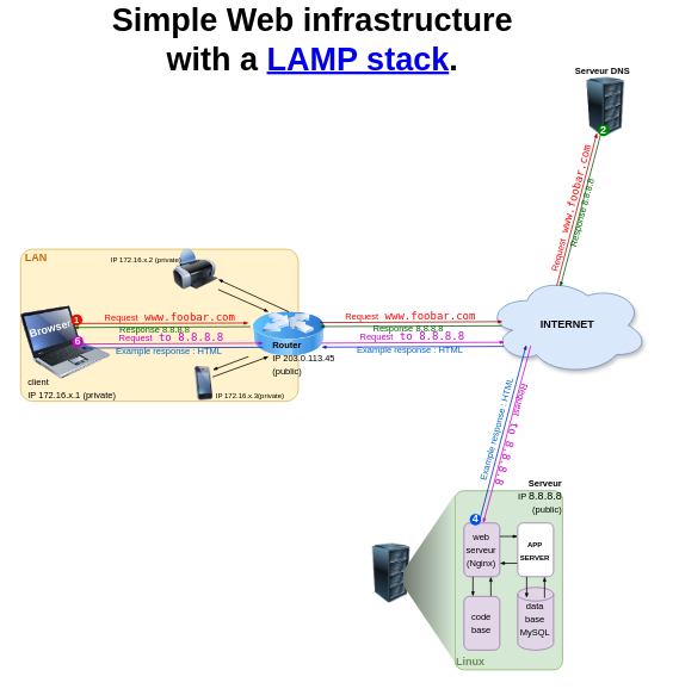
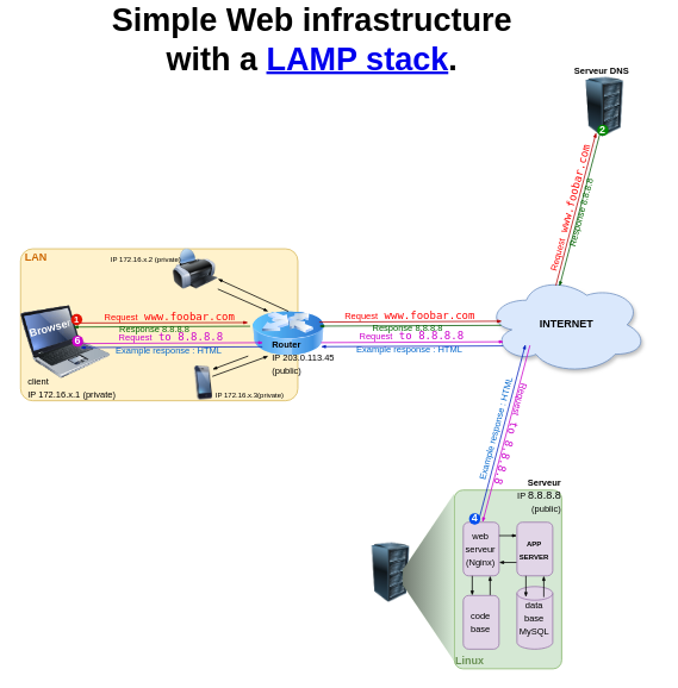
- <mxCell id="13" value="&lt;b&gt;&lt;font style=&quot;font-size: 8px;&quot;&gt;APP SERVER&lt;br&gt;&lt;/font&gt;&lt;/b&gt;" style="rounded=1;whiteSpace=wrap;html=1;fillColor=#ffffff;strokeColor=#9673a6;align=center;" parent="1" vertex="1"><mxGeometry x="577.48" y="571" width="40" height="60" as="geometry" /></mxCell>
+ <mxCell id="13" value="&lt;b&gt;&lt;font style=&quot;font-size: 8px;&quot;&gt;APP SERVER&lt;br&gt;&lt;/font&gt;&lt;/b&gt;" style="rounded=1;whiteSpace=wrap;html=1;fillColor=#e1d5e7;strokeColor=#9673a6;align=center;" parent="1" vertex="1"><mxGeometry x="577.48" y="571" width="40" height="60" as="geometry" /></mxCell>
